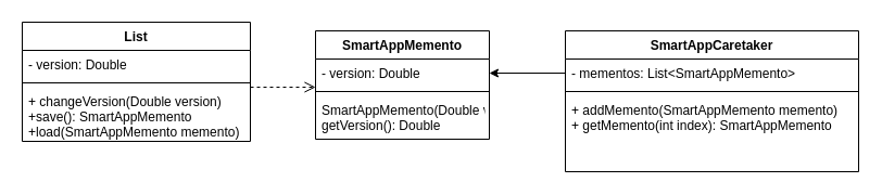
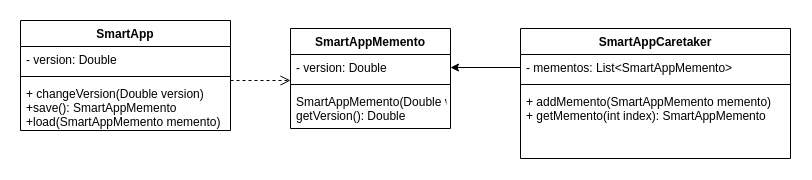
- <mxCell id="2" value="List" style="swimlane;fontStyle=1;align=center;verticalAlign=top;childLayout=stackLayout;horizontal=1;startSize=26;horizontalStack=0;resizeParent=1;resizeParentMax=0;resizeLast=0;collapsible=1;marginBottom=0;" vertex="1" parent="1"><mxGeometry x="20" y="20" width="210" height="110" as="geometry" /></mxCell>
+ <mxCell id="2" value="SmartApp" style="swimlane;fontStyle=1;align=center;verticalAlign=top;childLayout=stackLayout;horizontal=1;startSize=26;horizontalStack=0;resizeParent=1;resizeParentMax=0;resizeLast=0;collapsible=1;marginBottom=0;" vertex="1" parent="1"><mxGeometry x="20" y="20" width="210" height="110" as="geometry" /></mxCell>
